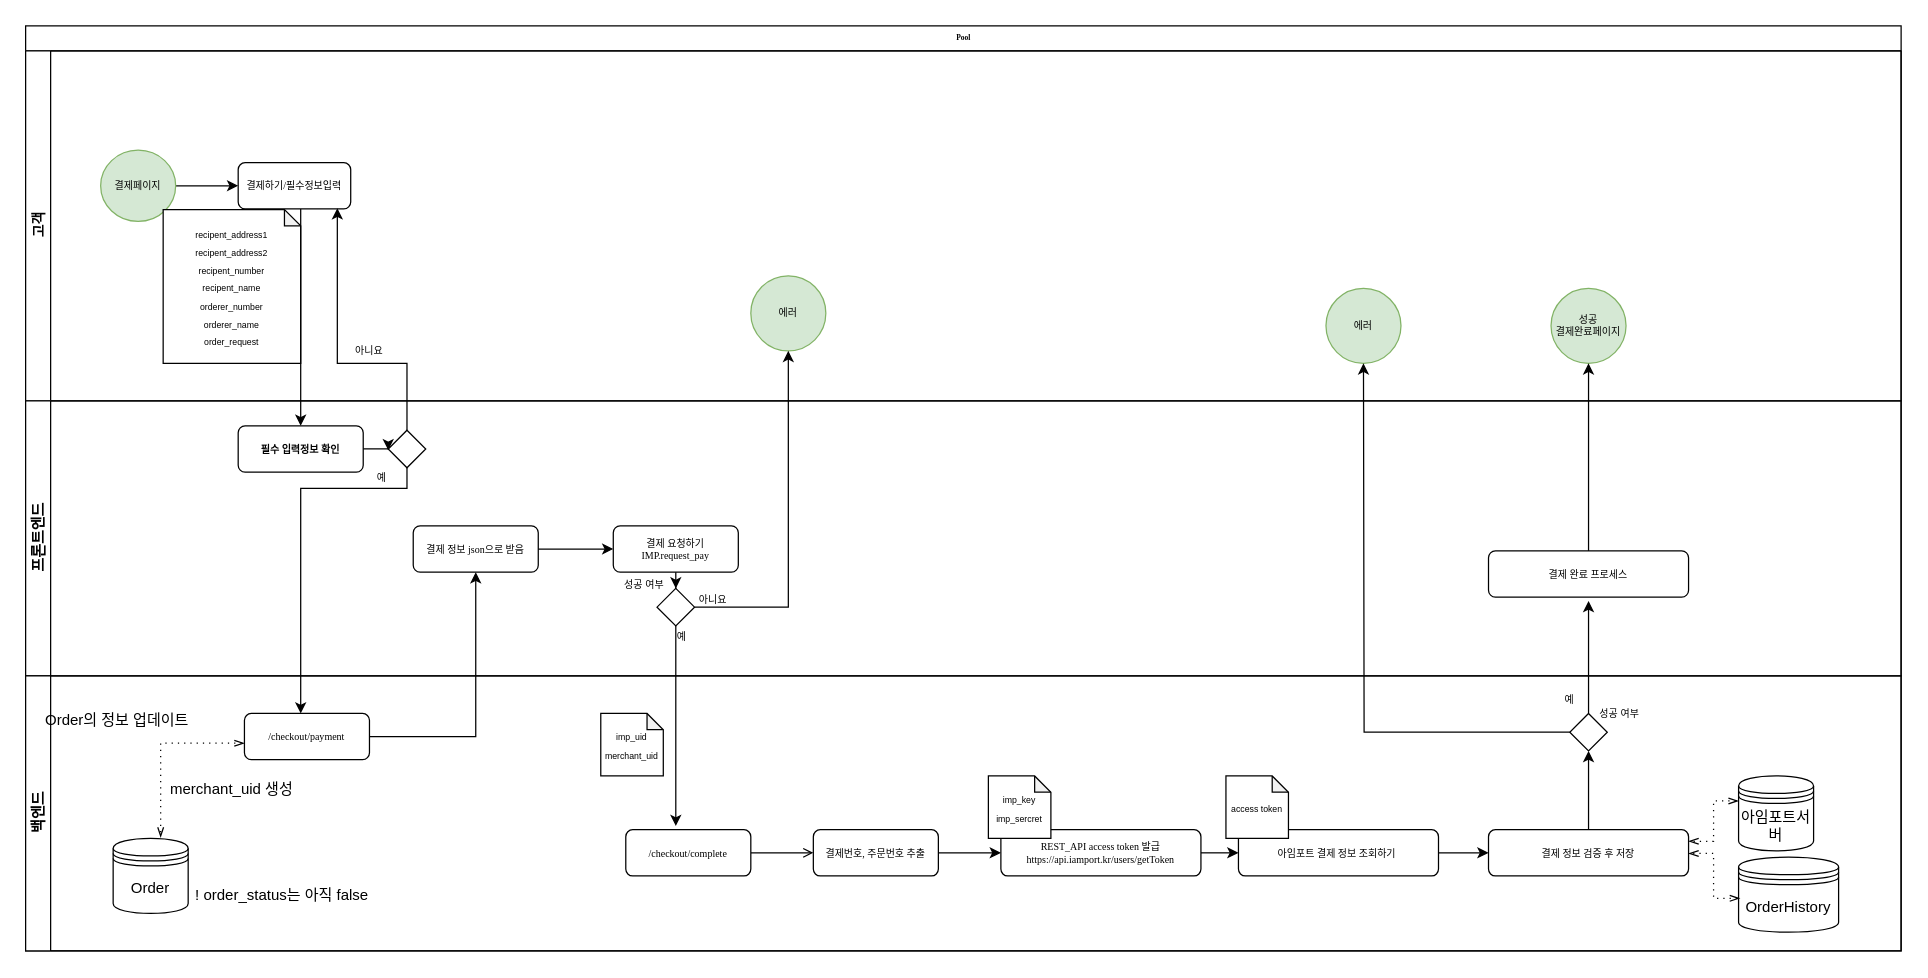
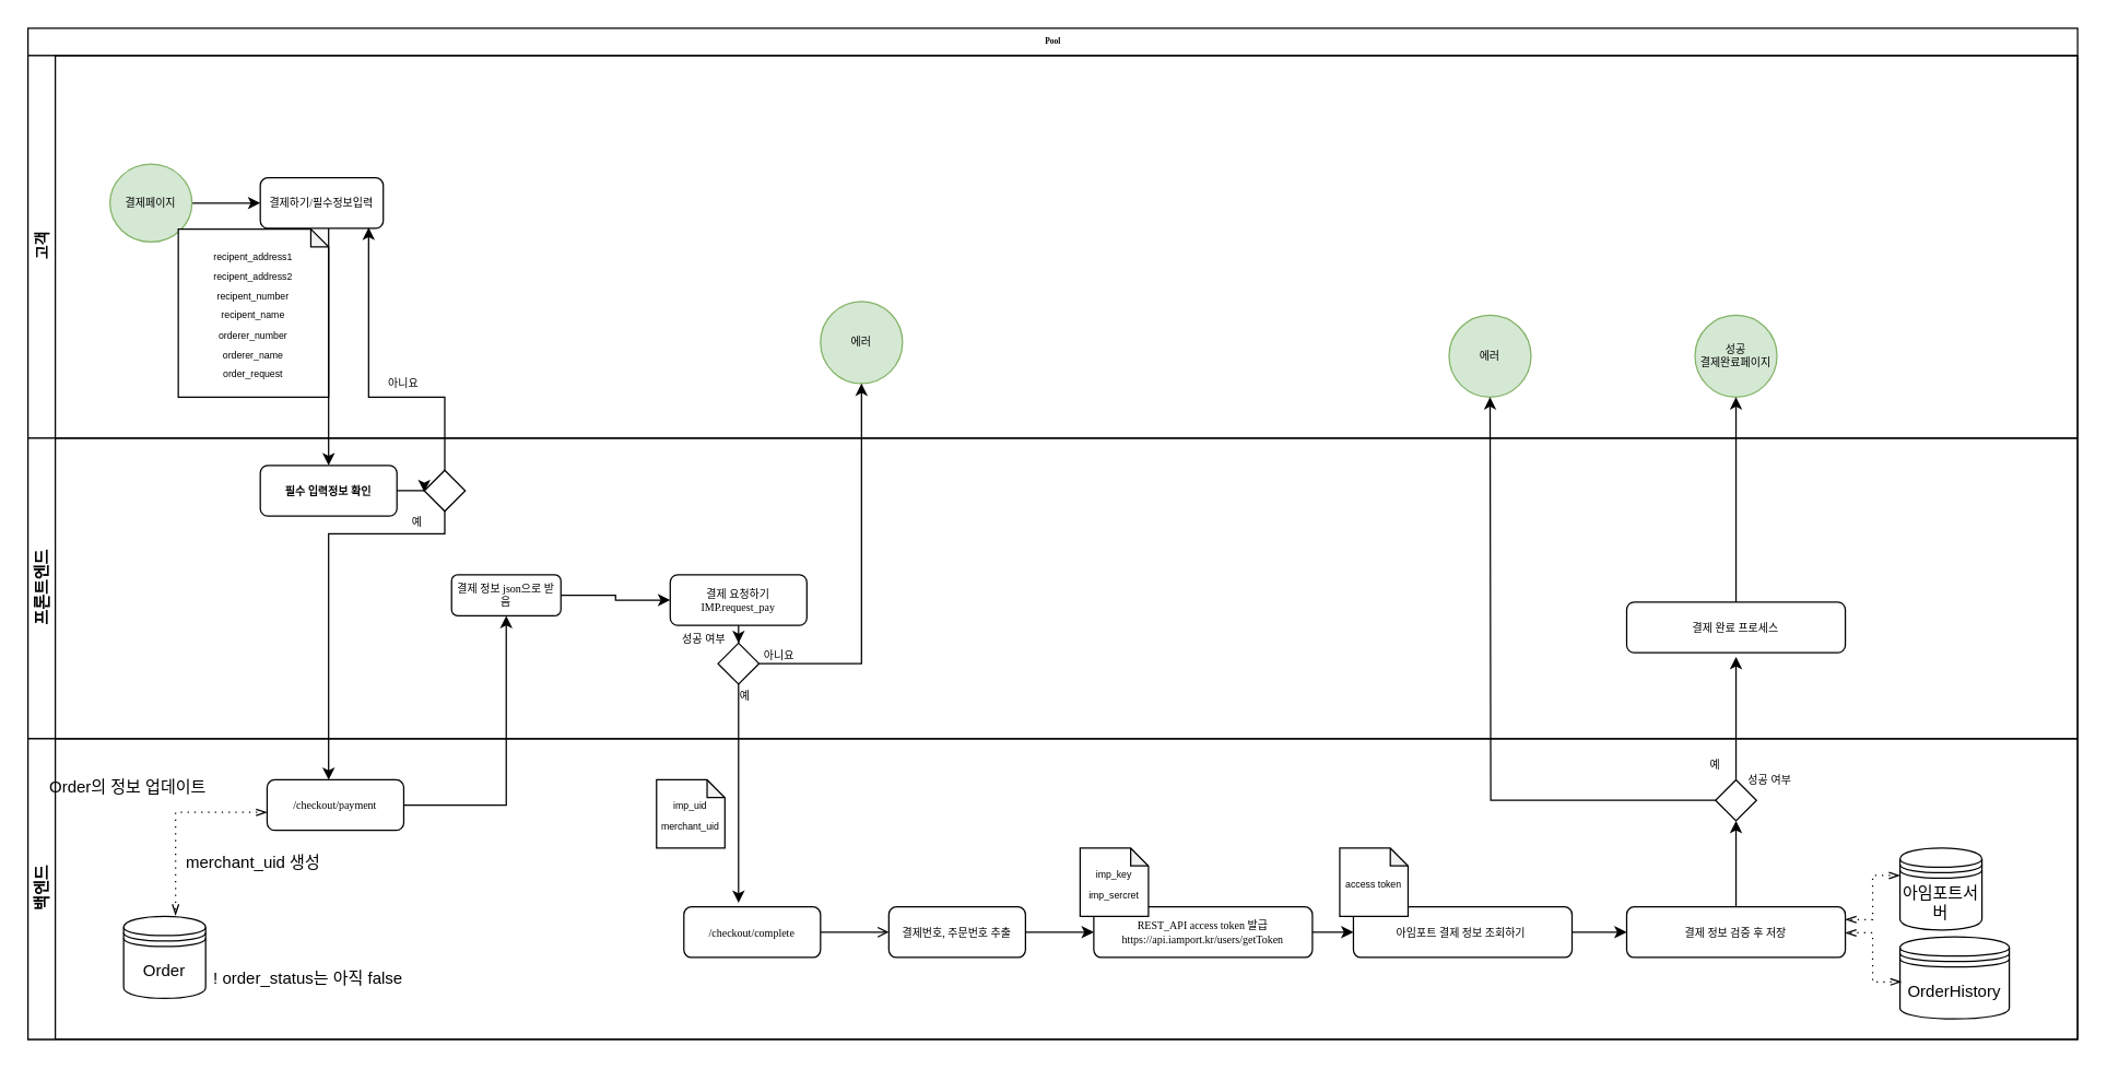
- <mxCell id="13" value="결제 정보 json으로 받음" style="rounded=1;whiteSpace=wrap;html=1;shadow=0;labelBackgroundColor=none;strokeWidth=1;fontFamily=Verdana;fontSize=8;align=center;" parent="12" vertex="1"><mxGeometry x="310" y="100" width="100" height="37" as="geometry" /></mxCell>
+ <mxCell id="13" value="결제 정보 json으로 받음" style="rounded=1;whiteSpace=wrap;html=1;shadow=0;labelBackgroundColor=none;strokeWidth=1;fontFamily=Verdana;fontSize=8;align=center;" parent="12" vertex="1"><mxGeometry x="310" y="100" width="80" height="30" as="geometry" /></mxCell>
